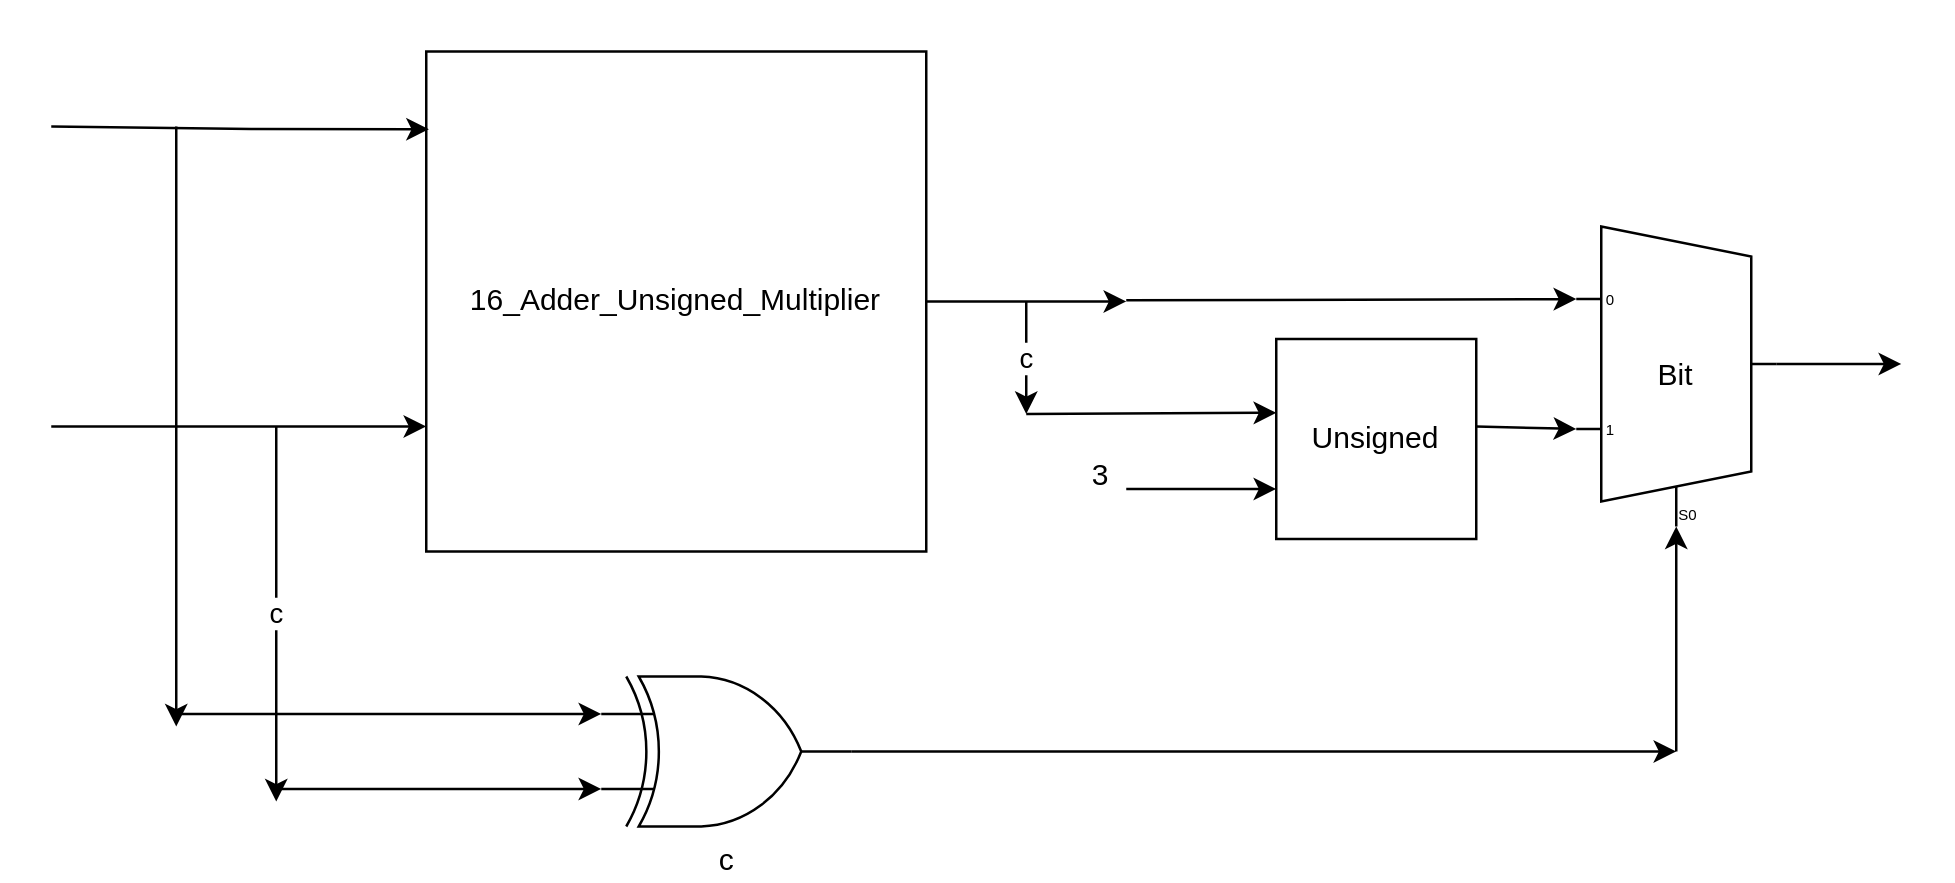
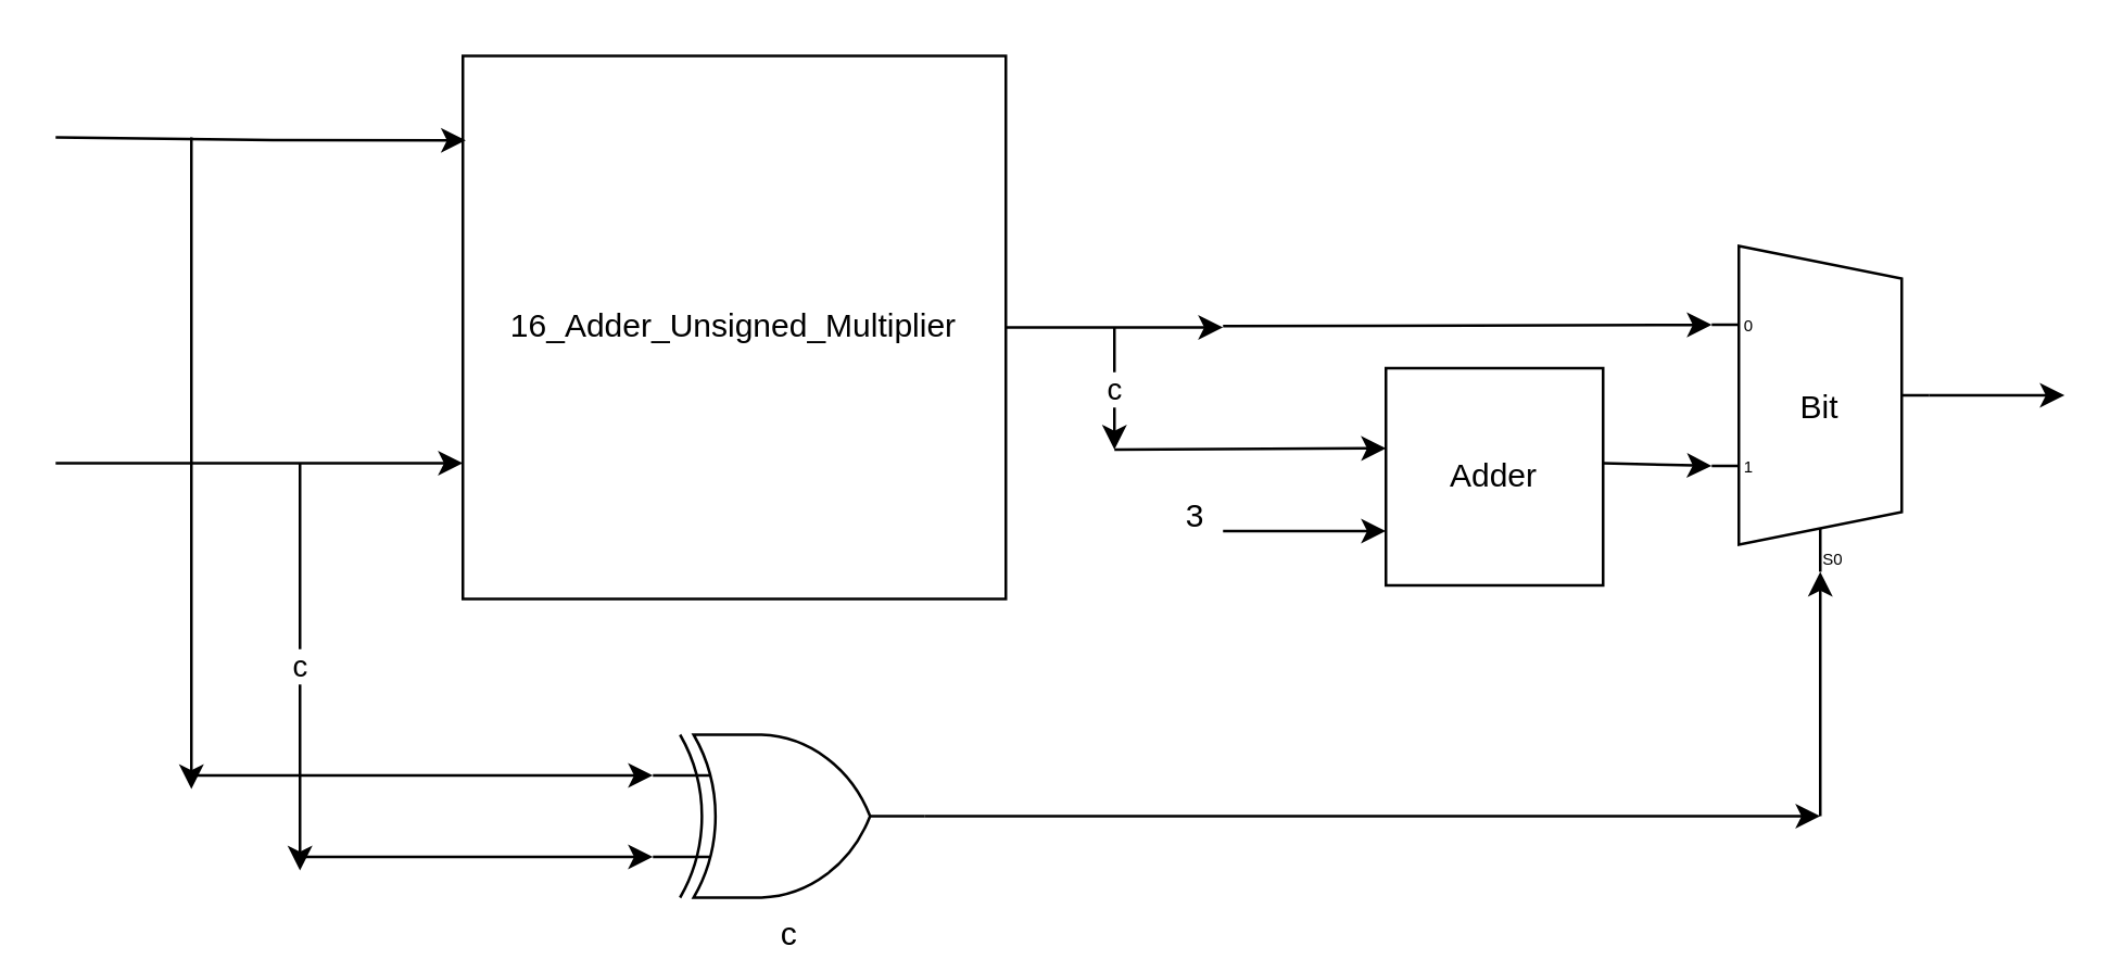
- <mxCell id="6" value="Unsigned" style="whiteSpace=wrap;html=1;aspect=fixed;" vertex="1" parent="1"><mxGeometry x="510" y="135" width="80" height="80" as="geometry" /></mxCell>
+ <mxCell id="6" value="Adder" style="whiteSpace=wrap;html=1;aspect=fixed;" vertex="1" parent="1"><mxGeometry x="510" y="135" width="80" height="80" as="geometry" /></mxCell>
